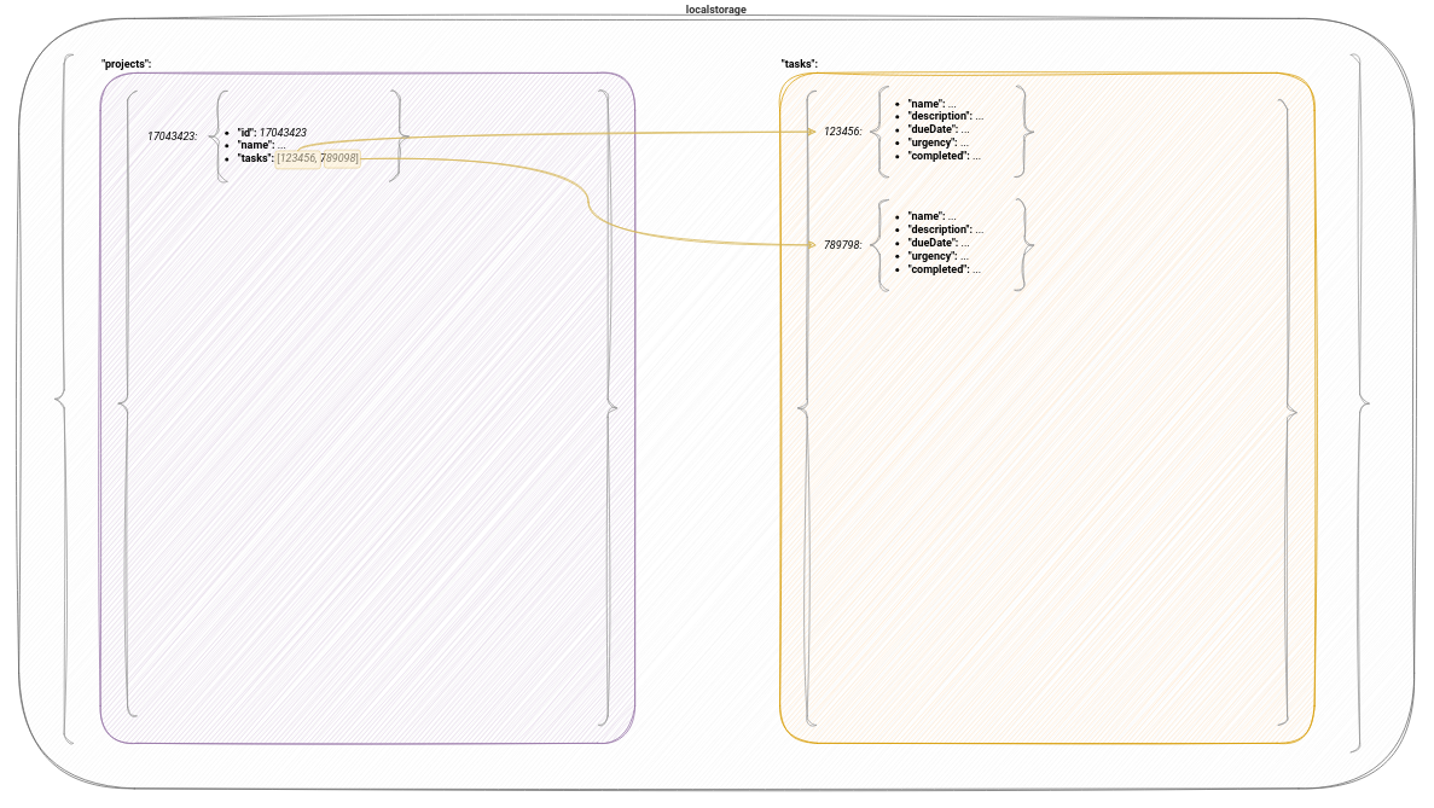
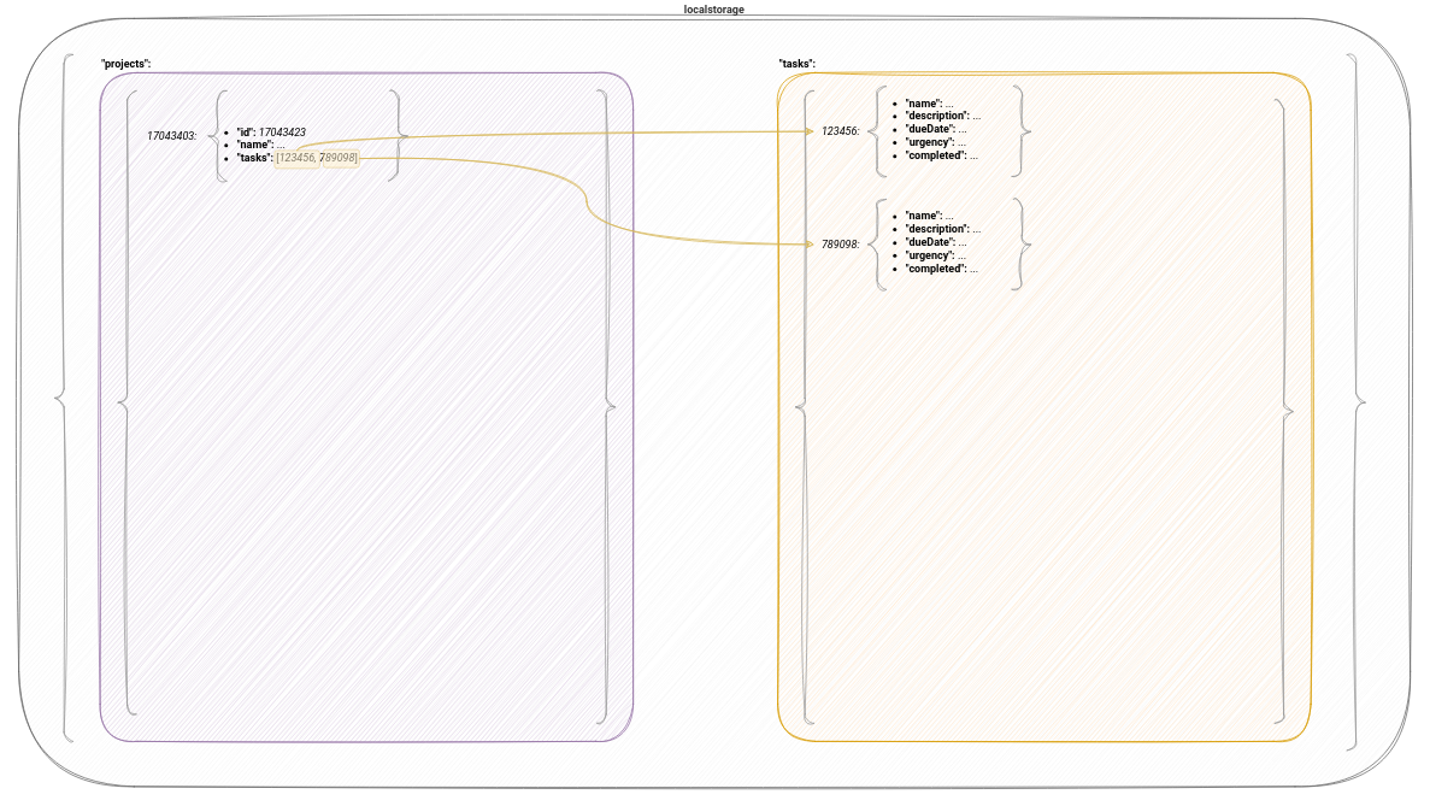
- <mxCell id="11" value="&lt;i&gt;17043423:&lt;/i&gt;" style="text;html=1;align=center;verticalAlign=middle;whiteSpace=wrap;rounded=0;fontFamily=Roboto;fontSource=https%3A%2F%2Ffonts.googleapis.com%2Fcss%3Ffamily%3DRoboto;fontSize=12;fontColor=default;" vertex="1" parent="1"><mxGeometry x="160" y="135" width="60" height="30" as="geometry" /></mxCell>
+ <mxCell id="11" value="&lt;i&gt;17043403:&lt;/i&gt;" style="text;html=1;align=center;verticalAlign=middle;whiteSpace=wrap;rounded=0;fontFamily=Roboto;fontSource=https%3A%2F%2Ffonts.googleapis.com%2Fcss%3Ffamily%3DRoboto;fontSize=12;fontColor=default;" vertex="1" parent="1"><mxGeometry x="160" y="135" width="60" height="30" as="geometry" /></mxCell>
- <mxCell id="15" value="&lt;i&gt;789798:&lt;/i&gt;" style="text;html=1;align=center;verticalAlign=middle;whiteSpace=wrap;rounded=0;fontFamily=Roboto;fontSource=https%3A%2F%2Ffonts.googleapis.com%2Fcss%3Ffamily%3DRoboto;fontSize=12;fontColor=default;" vertex="1" parent="1"><mxGeometry x="900" y="255" width="60" height="30" as="geometry" /></mxCell>
+ <mxCell id="15" value="&lt;i&gt;789098:&lt;/i&gt;" style="text;html=1;align=center;verticalAlign=middle;whiteSpace=wrap;rounded=0;fontFamily=Roboto;fontSource=https%3A%2F%2Ffonts.googleapis.com%2Fcss%3Ffamily%3DRoboto;fontSize=12;fontColor=default;" vertex="1" parent="1"><mxGeometry x="900" y="255" width="60" height="30" as="geometry" /></mxCell>
